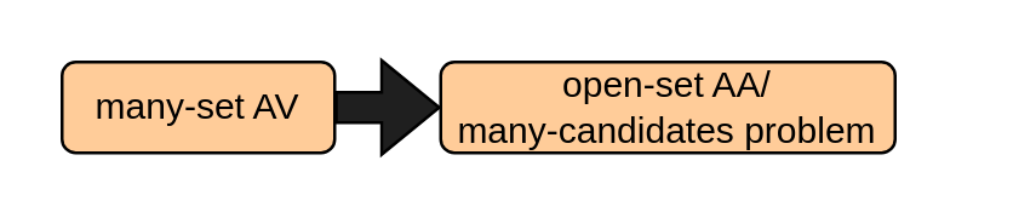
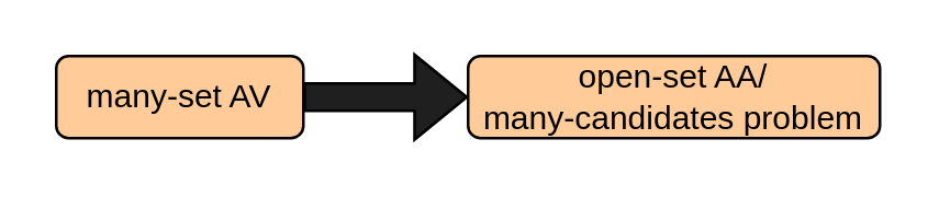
- <mxCell id="3" value="open-set AA/&lt;br&gt;many-candidates problem" style="rounded=1;whiteSpace=wrap;html=1;fillColor=#FFCC99;" parent="1" vertex="1"><mxGeometry x="145" y="20" width="150" height="30" as="geometry" /></mxCell>
+ <mxCell id="3" value="open-set AA/&lt;br&gt;many-candidates problem" style="rounded=1;whiteSpace=wrap;html=1;fillColor=#FFCC99;" parent="1" vertex="1"><mxGeometry x="170" y="20" width="150" height="30" as="geometry" /></mxCell>
